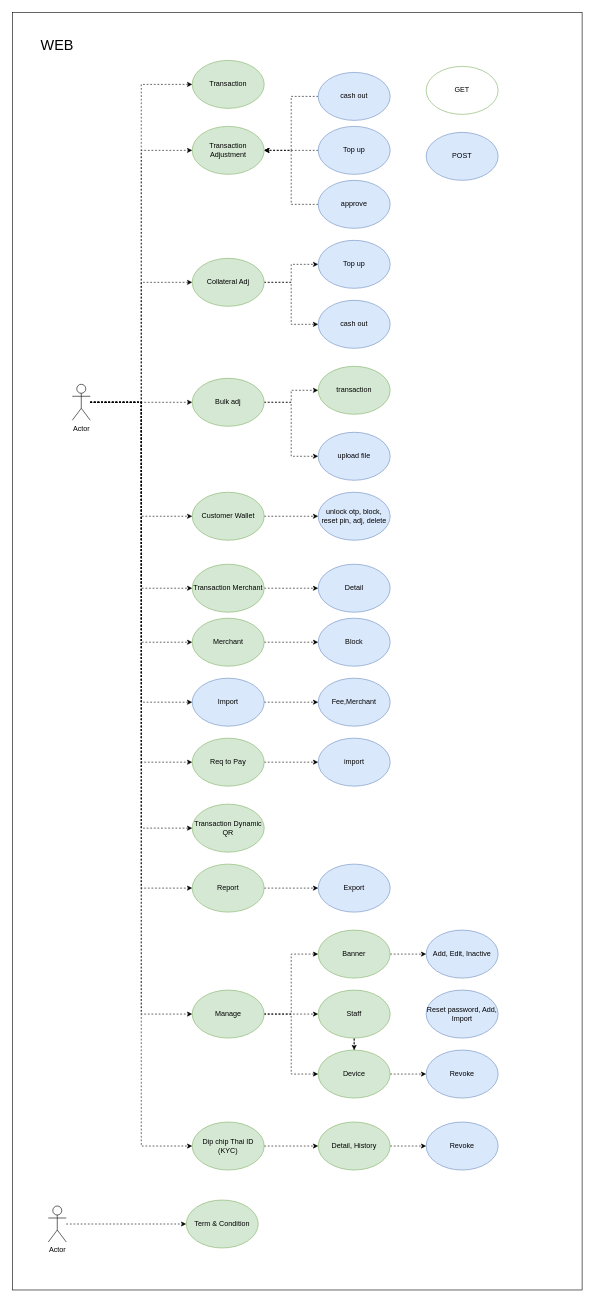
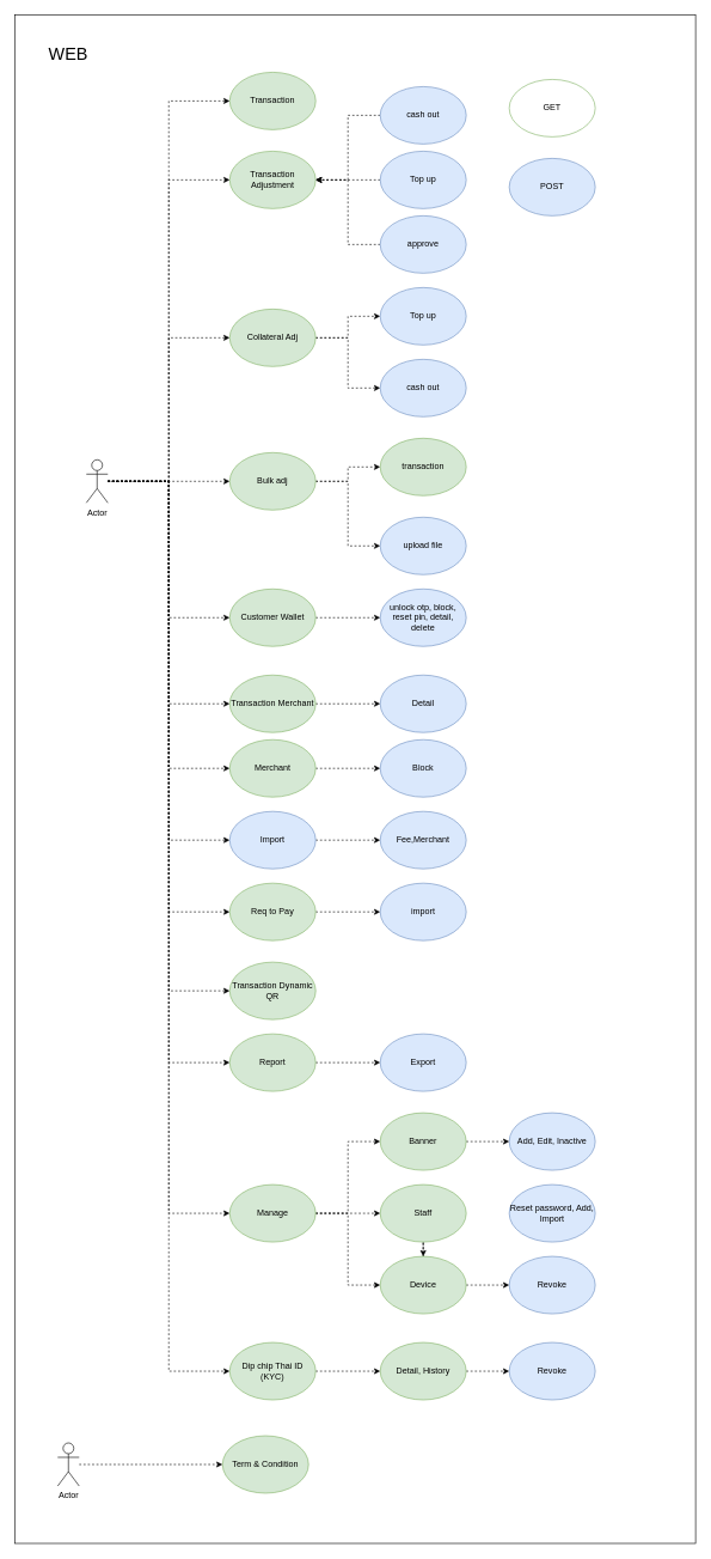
- <mxCell id="39" value="&lt;p&gt;&lt;font face=&quot;Arial&quot;&gt;unlock otp, block, reset pin, adj, delete&lt;/font&gt;&lt;/p&gt;" style="ellipse;whiteSpace=wrap;html=1;fillColor=#dae8fc;strokeColor=#6c8ebf;" vertex="1" parent="1"><mxGeometry x="530" y="820" width="120" height="80" as="geometry" /></mxCell>
+ <mxCell id="39" value="&lt;p&gt;&lt;font face=&quot;Arial&quot;&gt;unlock otp, block, reset pin, detail, delete&lt;/font&gt;&lt;/p&gt;" style="ellipse;whiteSpace=wrap;html=1;fillColor=#dae8fc;strokeColor=#6c8ebf;" vertex="1" parent="1"><mxGeometry x="530" y="820" width="120" height="80" as="geometry" /></mxCell>
